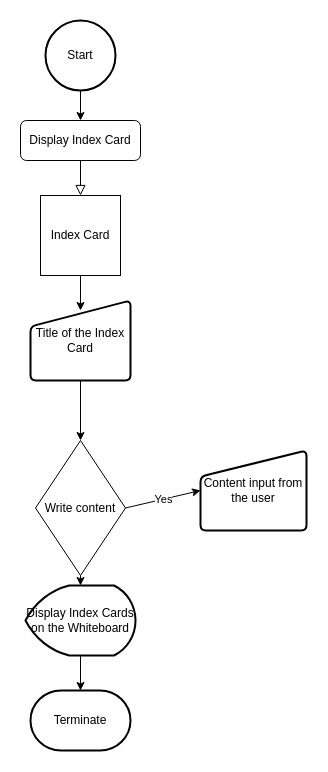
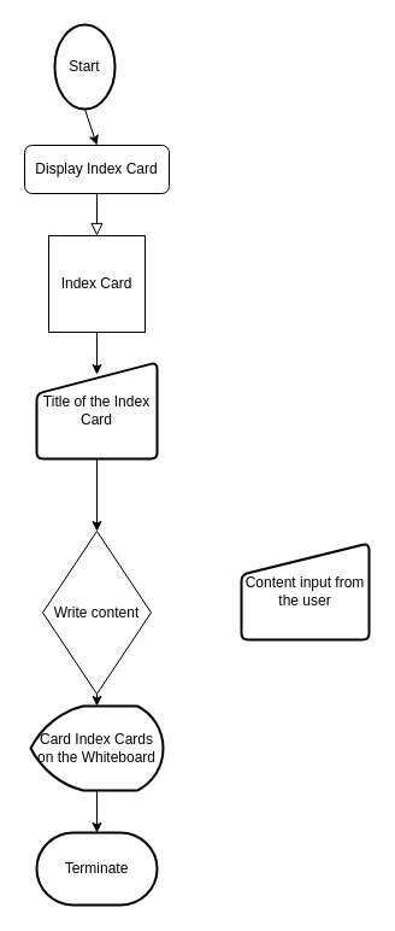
- <mxCell id="15" value="Start" style="strokeWidth=2;html=1;shape=mxgraph.flowchart.start_2;whiteSpace=wrap;" parent="1" vertex="1"><mxGeometry x="45" y="20" width="70" height="70" as="geometry" /></mxCell>
+ <mxCell id="15" value="Start" style="strokeWidth=2;html=1;shape=mxgraph.flowchart.start_2;whiteSpace=wrap;" parent="1" vertex="1"><mxGeometry x="45" y="20" width="50" height="70" as="geometry" /></mxCell>
- <mxCell id="12" value="Yes" style="endArrow=classic;html=1;exitX=1;exitY=0.5;exitDx=0;exitDy=0;entryX=0;entryY=0.5;entryDx=0;entryDy=0;" parent="1" source="6" target="9" edge="1"><mxGeometry width="50" height="50" relative="1" as="geometry"><mxPoint x="250" y="490" as="sourcePoint" /><mxPoint x="190" y="490" as="targetPoint" /></mxGeometry></mxCell>
- <mxCell id="7" value="Display Index Cards on the Whiteboard" style="strokeWidth=2;html=1;shape=mxgraph.flowchart.display;whiteSpace=wrap;" parent="1" vertex="1"><mxGeometry x="25" y="585" width="110" height="70" as="geometry" /></mxCell>
+ <mxCell id="7" value="Card Index Cards on the Whiteboard" style="strokeWidth=2;html=1;shape=mxgraph.flowchart.display;whiteSpace=wrap;" parent="1" vertex="1"><mxGeometry x="25" y="585" width="110" height="70" as="geometry" /></mxCell>
